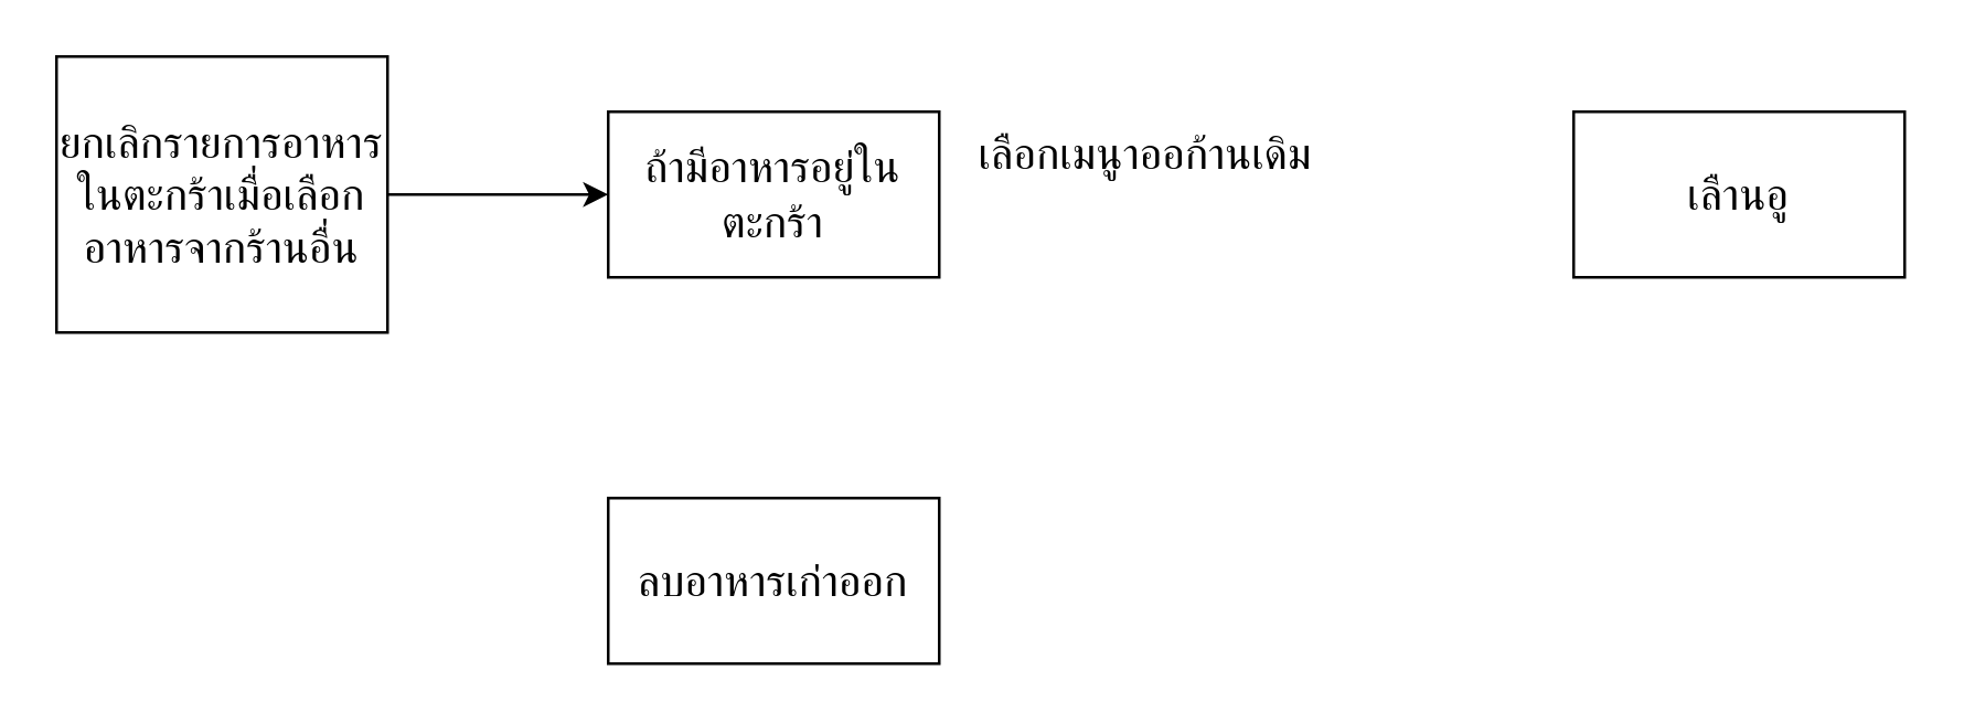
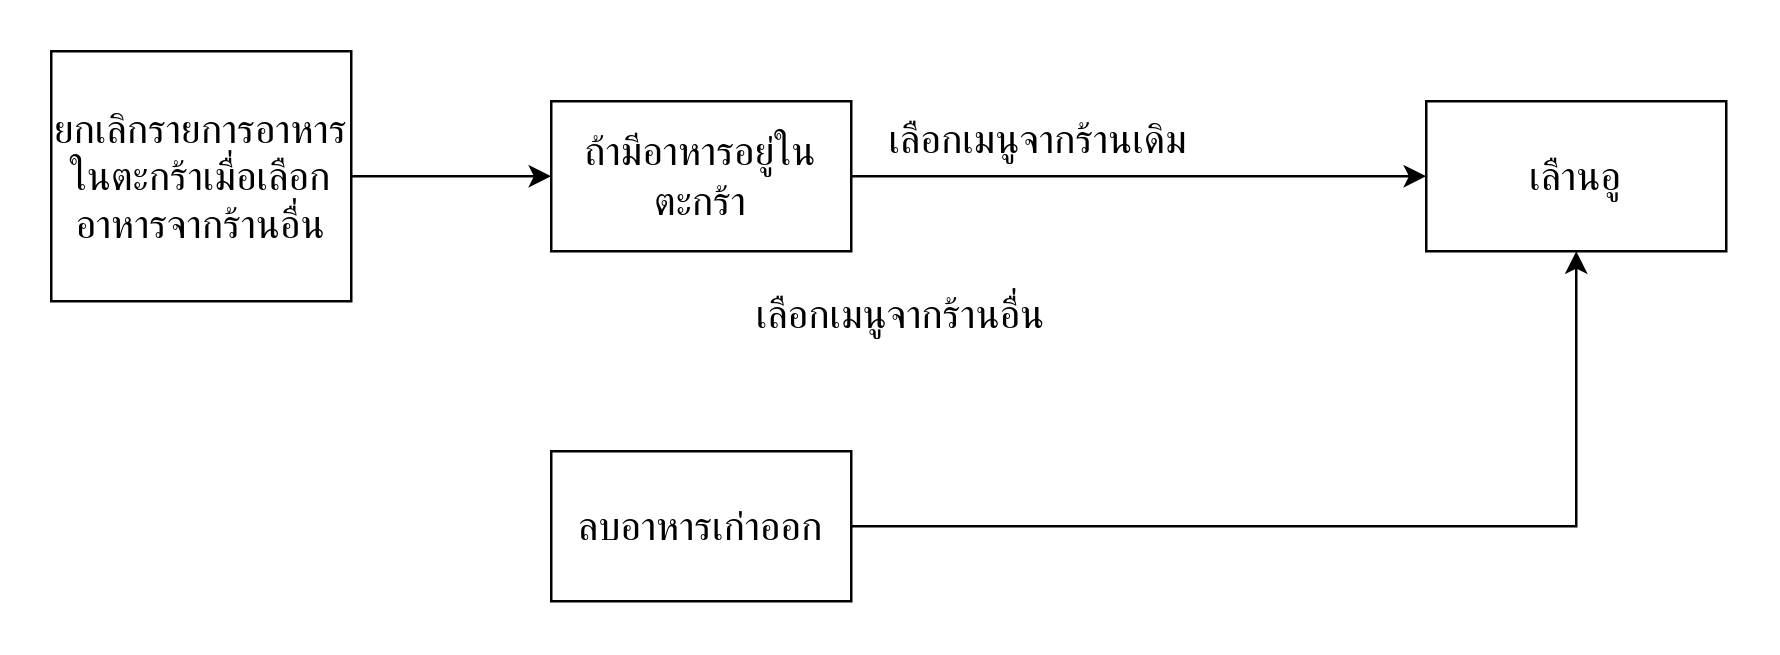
- <mxCell id="10" value="เลือกเมนูาออก้านเดิม" style="text;html=1;strokeColor=none;fillColor=none;align=center;verticalAlign=middle;whiteSpace=wrap;rounded=0;fontSize=16;" parent="1" vertex="1"><mxGeometry x="330" y="40" width="170" height="30" as="geometry" /></mxCell>
+ <mxCell id="10" value="เลือกเมนูจากร้านเดิม" style="text;html=1;strokeColor=none;fillColor=none;align=center;verticalAlign=middle;whiteSpace=wrap;rounded=0;fontSize=16;" parent="1" vertex="1"><mxGeometry x="330" y="40" width="170" height="30" as="geometry" /></mxCell>
+ <mxCell id="4" value="" style="edgeStyle=orthogonalEdgeStyle;rounded=0;orthogonalLoop=1;jettySize=auto;html=1;fontSize=16;" parent="1" source="5" target="8" edge="1"><mxGeometry relative="1" as="geometry" /></mxCell>
+ <mxCell id="9" value="เลือกเมนูจากร้านอื่น" style="text;html=1;strokeColor=none;fillColor=none;align=center;verticalAlign=middle;whiteSpace=wrap;rounded=0;fontSize=16;" parent="1" vertex="1"><mxGeometry x="280" y="110" width="160" height="30" as="geometry" /></mxCell>
+ <mxCell id="6" style="edgeStyle=orthogonalEdgeStyle;rounded=0;orthogonalLoop=1;jettySize=auto;html=1;fontSize=16;" parent="1" source="7" target="8" edge="1"><mxGeometry relative="1" as="geometry" /></mxCell>
